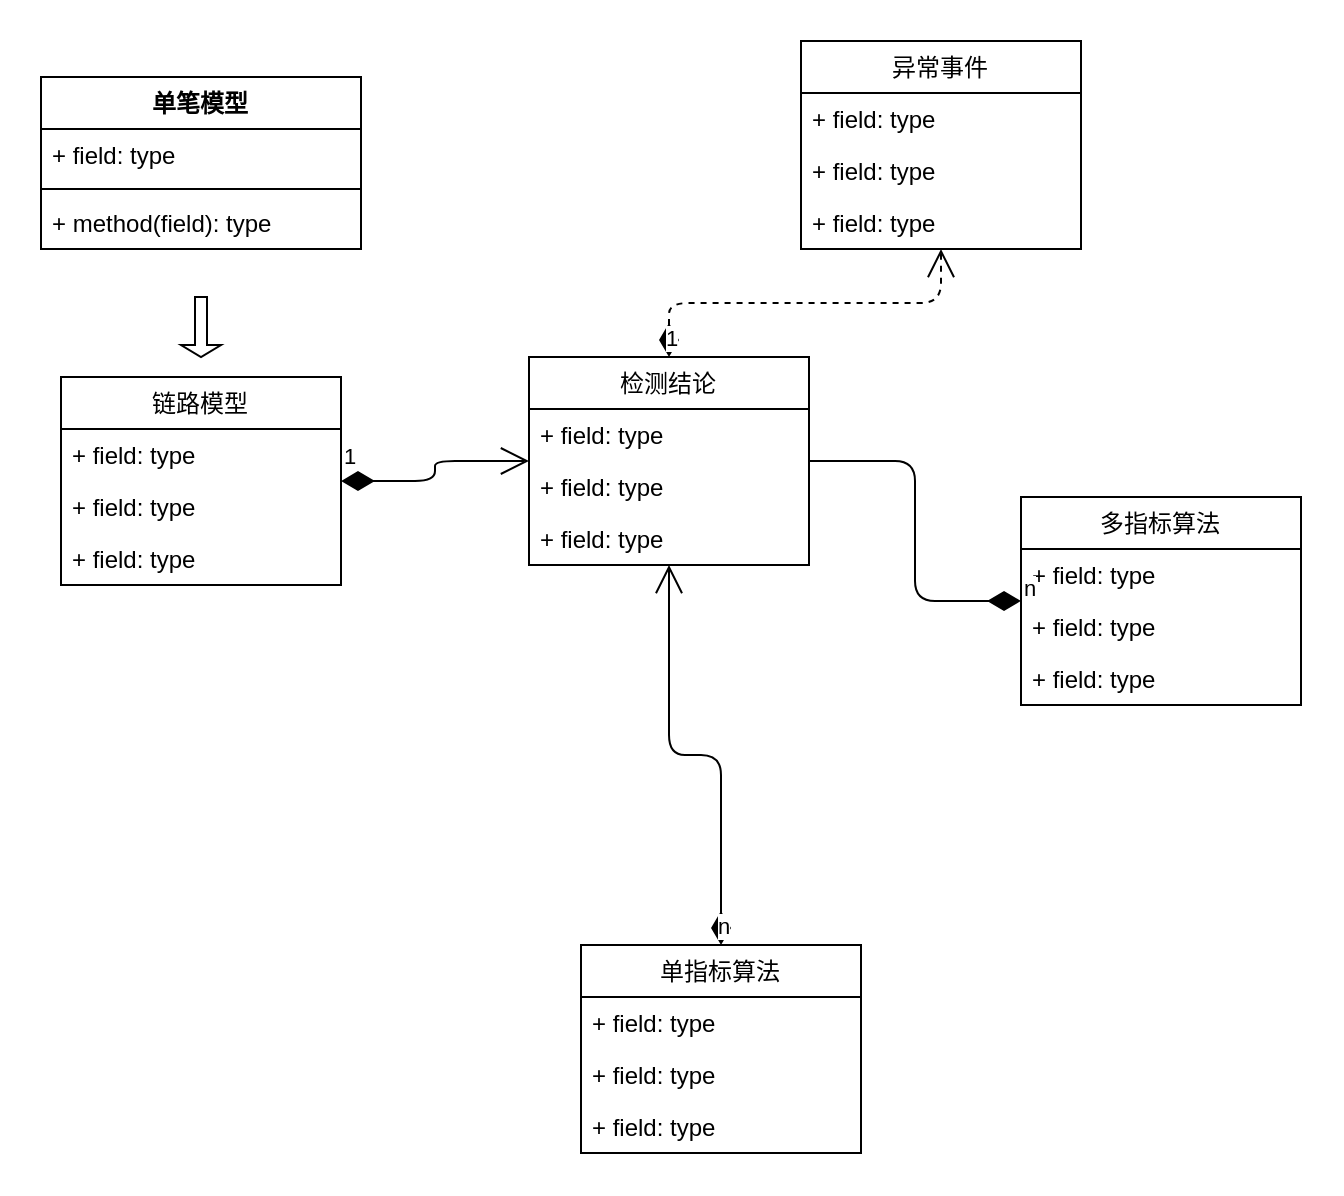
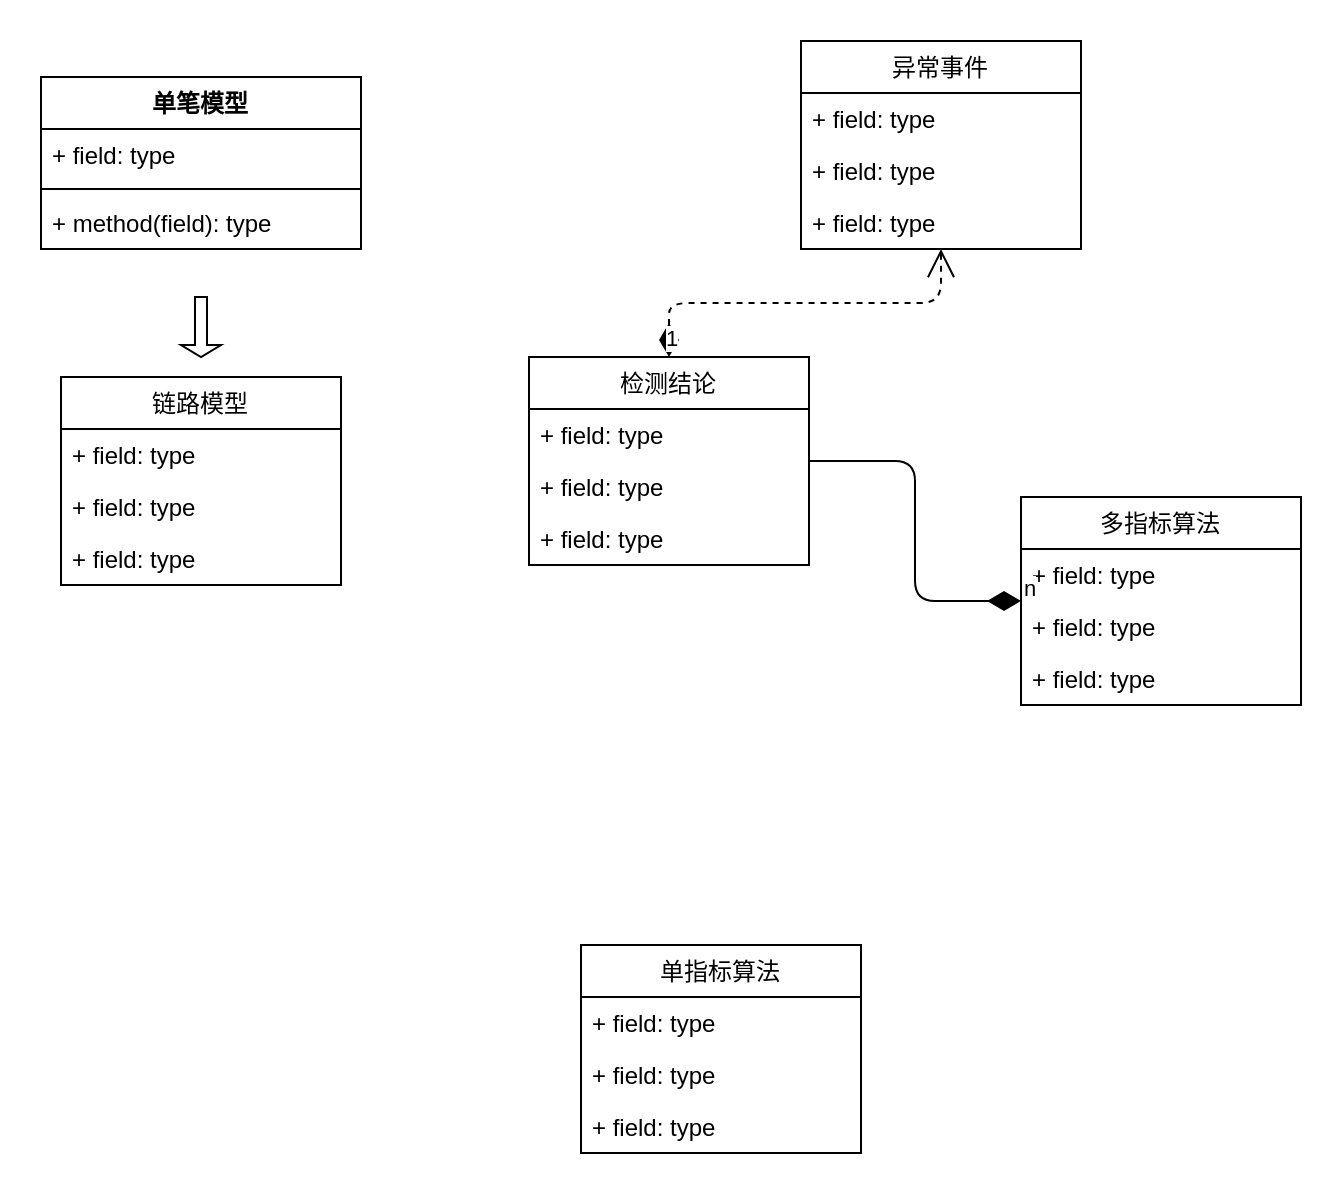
- <mxCell id="27" value="1" style="endArrow=open;html=1;endSize=12;startArrow=diamondThin;startSize=14;startFill=1;edgeStyle=orthogonalEdgeStyle;align=left;verticalAlign=bottom;" edge="1" parent="1" source="6" target="18"><mxGeometry x="-1" y="3" relative="1" as="geometry"><mxPoint x="280" y="298" as="sourcePoint" /><mxPoint x="440" y="298" as="targetPoint" /></mxGeometry></mxCell>
- <mxCell id="28" value="n" style="endArrow=open;html=1;endSize=12;startArrow=diamondThin;startSize=14;startFill=1;edgeStyle=orthogonalEdgeStyle;align=left;verticalAlign=bottom;" edge="1" parent="1" source="10" target="18"><mxGeometry x="-1" y="3" relative="1" as="geometry"><mxPoint x="110" y="302" as="sourcePoint" /><mxPoint x="160" y="378" as="targetPoint" /></mxGeometry></mxCell>
